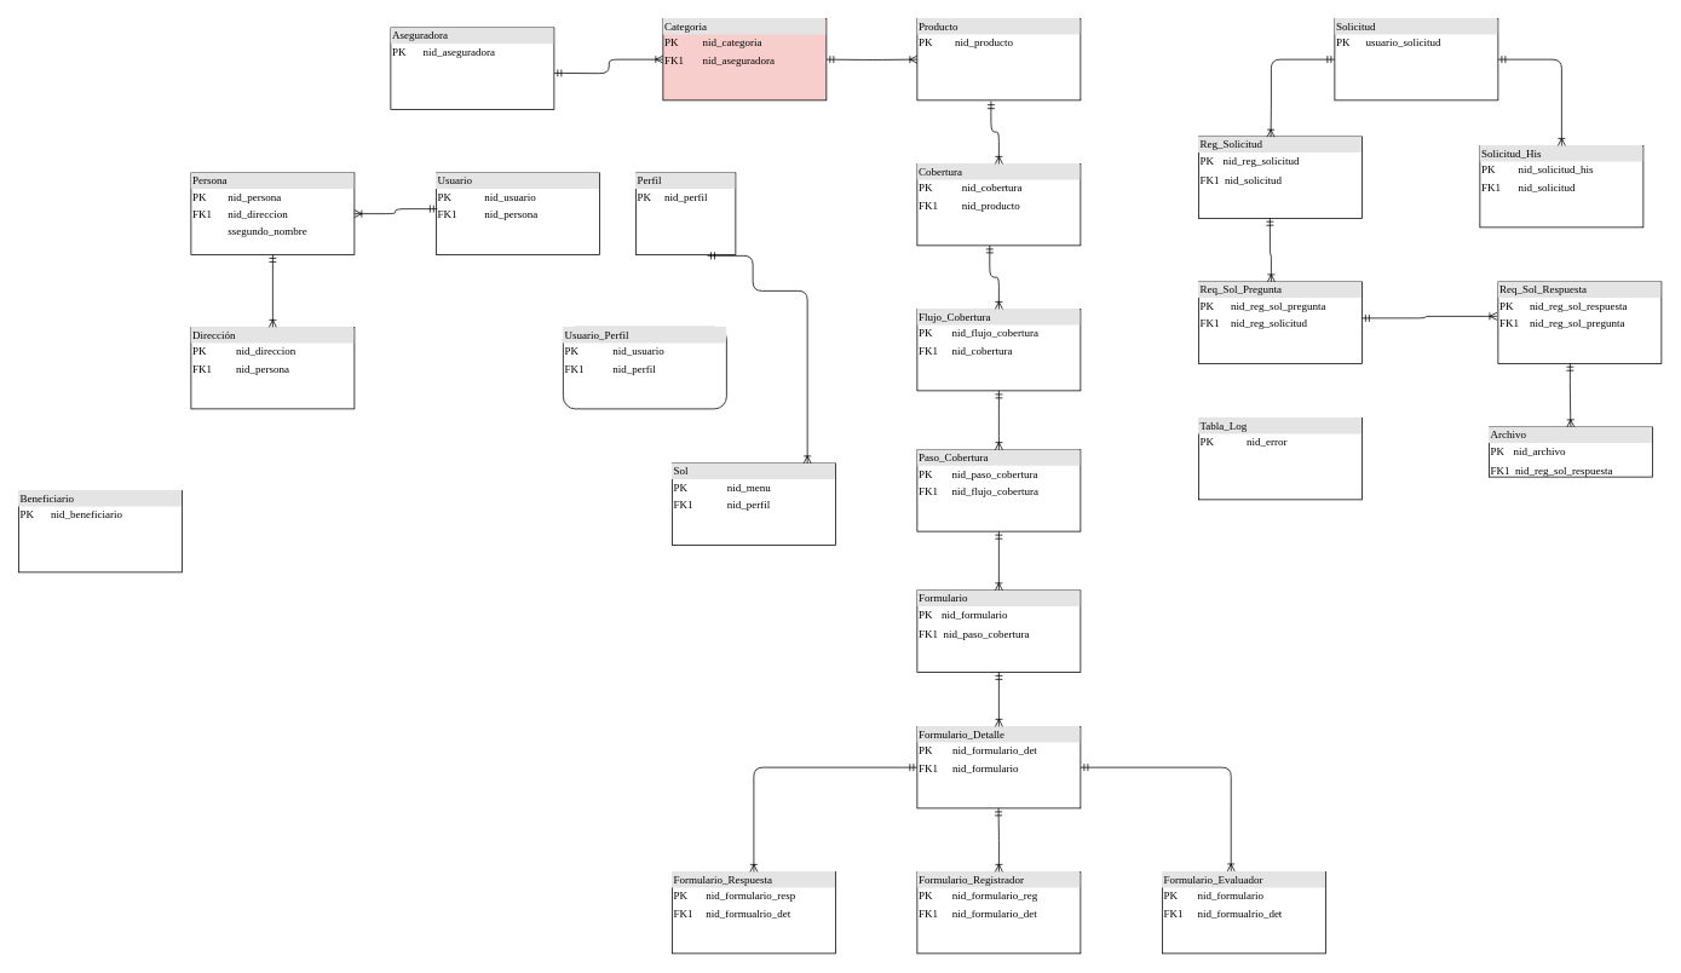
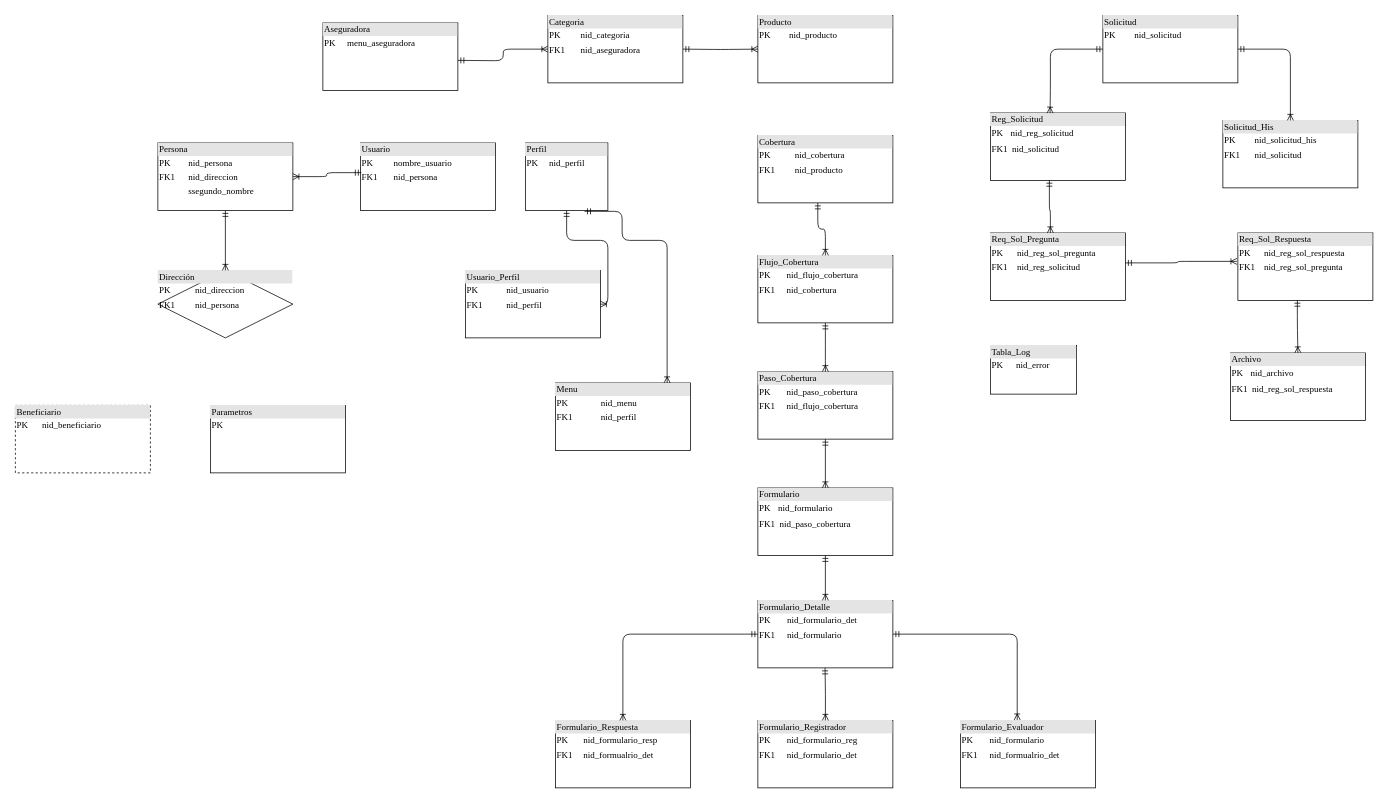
- <mxCell id="27" value="&lt;div style=&quot;box-sizing: border-box ; width: 100% ; background: #e4e4e4 ; padding: 2px&quot;&gt;Solicitud&lt;/div&gt;&lt;table style=&quot;width: 100% ; font-size: 1em&quot; cellpadding=&quot;2&quot; cellspacing=&quot;0&quot;&gt;&lt;tbody&gt;&lt;tr&gt;&lt;td&gt;PK&lt;/td&gt;&lt;td&gt;usuario_solicitud&lt;/td&gt;&lt;/tr&gt;&lt;tr&gt;&lt;td&gt;&lt;br&gt;&lt;/td&gt;&lt;td&gt;&lt;br&gt;&lt;/td&gt;&lt;/tr&gt;&lt;tr&gt;&lt;td&gt;&lt;/td&gt;&lt;td&gt;&lt;br&gt;&lt;/td&gt;&lt;/tr&gt;&lt;/tbody&gt;&lt;/table&gt;" style="verticalAlign=top;align=left;overflow=fill;html=1;rounded=0;shadow=0;comic=0;labelBackgroundColor=none;strokeWidth=1;fontFamily=Verdana;fontSize=12" vertex="1" parent="1"><mxGeometry x="1470" y="20" width="180" height="90" as="geometry" /></mxCell>
+ <mxCell id="27" value="&lt;div style=&quot;box-sizing: border-box ; width: 100% ; background: #e4e4e4 ; padding: 2px&quot;&gt;Solicitud&lt;/div&gt;&lt;table style=&quot;width: 100% ; font-size: 1em&quot; cellpadding=&quot;2&quot; cellspacing=&quot;0&quot;&gt;&lt;tbody&gt;&lt;tr&gt;&lt;td&gt;PK&lt;/td&gt;&lt;td&gt;nid_solicitud&lt;/td&gt;&lt;/tr&gt;&lt;tr&gt;&lt;td&gt;&lt;br&gt;&lt;/td&gt;&lt;td&gt;&lt;br&gt;&lt;/td&gt;&lt;/tr&gt;&lt;tr&gt;&lt;td&gt;&lt;/td&gt;&lt;td&gt;&lt;br&gt;&lt;/td&gt;&lt;/tr&gt;&lt;/tbody&gt;&lt;/table&gt;" style="verticalAlign=top;align=left;overflow=fill;html=1;rounded=0;shadow=0;comic=0;labelBackgroundColor=none;strokeWidth=1;fontFamily=Verdana;fontSize=12" vertex="1" parent="1"><mxGeometry x="1470" y="20" width="180" height="90" as="geometry" /></mxCell>
- <mxCell id="2" value="&lt;div style=&quot;box-sizing: border-box ; width: 100% ; background: #e4e4e4 ; padding: 2px&quot;&gt;Aseguradora&lt;/div&gt;&lt;table style=&quot;width: 100% ; font-size: 1em&quot; cellpadding=&quot;2&quot; cellspacing=&quot;0&quot;&gt;&lt;tbody&gt;&lt;tr&gt;&lt;td&gt;PK&lt;/td&gt;&lt;td&gt;nid_aseguradora&lt;/td&gt;&lt;/tr&gt;&lt;tr&gt;&lt;td&gt;&lt;br&gt;&lt;/td&gt;&lt;td&gt;&lt;br&gt;&lt;/td&gt;&lt;/tr&gt;&lt;tr&gt;&lt;td&gt;&lt;/td&gt;&lt;td&gt;&lt;br&gt;&lt;/td&gt;&lt;/tr&gt;&lt;/tbody&gt;&lt;/table&gt;" style="verticalAlign=top;align=left;overflow=fill;html=1;rounded=0;shadow=0;comic=0;labelBackgroundColor=none;strokeWidth=1;fontFamily=Verdana;fontSize=12" parent="1" vertex="1"><mxGeometry x="430" y="30" width="180" height="90" as="geometry" /></mxCell>
+ <mxCell id="2" value="&lt;div style=&quot;box-sizing: border-box ; width: 100% ; background: #e4e4e4 ; padding: 2px&quot;&gt;Aseguradora&lt;/div&gt;&lt;table style=&quot;width: 100% ; font-size: 1em&quot; cellpadding=&quot;2&quot; cellspacing=&quot;0&quot;&gt;&lt;tbody&gt;&lt;tr&gt;&lt;td&gt;PK&lt;/td&gt;&lt;td&gt;menu_aseguradora&lt;/td&gt;&lt;/tr&gt;&lt;tr&gt;&lt;td&gt;&lt;br&gt;&lt;/td&gt;&lt;td&gt;&lt;br&gt;&lt;/td&gt;&lt;/tr&gt;&lt;tr&gt;&lt;td&gt;&lt;/td&gt;&lt;td&gt;&lt;br&gt;&lt;/td&gt;&lt;/tr&gt;&lt;/tbody&gt;&lt;/table&gt;" style="verticalAlign=top;align=left;overflow=fill;html=1;rounded=0;shadow=0;comic=0;labelBackgroundColor=none;strokeWidth=1;fontFamily=Verdana;fontSize=12" parent="1" vertex="1"><mxGeometry x="430" y="30" width="180" height="90" as="geometry" /></mxCell>
- <mxCell id="4" value="&lt;div style=&quot;box-sizing: border-box ; width: 100% ; background: #e4e4e4 ; padding: 2px&quot;&gt;Categoria&lt;/div&gt;&lt;table style=&quot;width: 100% ; font-size: 1em&quot; cellpadding=&quot;2&quot; cellspacing=&quot;0&quot;&gt;&lt;tbody&gt;&lt;tr&gt;&lt;td&gt;PK&lt;/td&gt;&lt;td&gt;nid_categoria&lt;/td&gt;&lt;/tr&gt;&lt;tr&gt;&lt;td&gt;FK1&lt;/td&gt;&lt;td&gt;nid_aseguradora&lt;br&gt;&lt;/td&gt;&lt;/tr&gt;&lt;/tbody&gt;&lt;/table&gt;" style="verticalAlign=top;align=left;overflow=fill;html=1;rounded=0;shadow=0;comic=0;labelBackgroundColor=none;strokeWidth=1;fontFamily=Verdana;fontSize=12;fillColor=#f8cecc;" vertex="1" parent="1"><mxGeometry x="730" y="20" width="180" height="90" as="geometry" /></mxCell>
+ <mxCell id="4" value="&lt;div style=&quot;box-sizing: border-box ; width: 100% ; background: #e4e4e4 ; padding: 2px&quot;&gt;Categoria&lt;/div&gt;&lt;table style=&quot;width: 100% ; font-size: 1em&quot; cellpadding=&quot;2&quot; cellspacing=&quot;0&quot;&gt;&lt;tbody&gt;&lt;tr&gt;&lt;td&gt;PK&lt;/td&gt;&lt;td&gt;nid_categoria&lt;/td&gt;&lt;/tr&gt;&lt;tr&gt;&lt;td&gt;FK1&lt;/td&gt;&lt;td&gt;nid_aseguradora&lt;br&gt;&lt;/td&gt;&lt;/tr&gt;&lt;/tbody&gt;&lt;/table&gt;" style="verticalAlign=top;align=left;overflow=fill;html=1;rounded=0;shadow=0;comic=0;labelBackgroundColor=none;strokeWidth=1;fontFamily=Verdana;fontSize=12" vertex="1" parent="1"><mxGeometry x="730" y="20" width="180" height="90" as="geometry" /></mxCell>
- <mxCell id="29" value="" style="edgeStyle=orthogonalEdgeStyle;html=1;endArrow=ERoneToMany;startArrow=ERmandOne;labelBackgroundColor=none;fontFamily=Verdana;fontSize=12;align=left;entryX=0.5;entryY=0;entryDx=0;entryDy=0;exitX=0.452;exitY=1.012;exitDx=0;exitDy=0;exitPerimeter=0;" edge="1" parent="1" source="5" target="19"><mxGeometry width="100" height="100" relative="1" as="geometry"><mxPoint x="1100" y="142.5" as="sourcePoint" /><mxPoint x="1220" y="127.5" as="targetPoint" /></mxGeometry></mxCell>
- <mxCell id="9" value="&lt;div style=&quot;box-sizing: border-box ; width: 100% ; background: #e4e4e4 ; padding: 2px&quot;&gt;Usuario&lt;/div&gt;&lt;table style=&quot;width: 100% ; font-size: 1em&quot; cellpadding=&quot;2&quot; cellspacing=&quot;0&quot;&gt;&lt;tbody&gt;&lt;tr&gt;&lt;td&gt;PK&lt;/td&gt;&lt;td&gt;nid_usuario&lt;/td&gt;&lt;/tr&gt;&lt;tr&gt;&lt;td&gt;FK1&lt;/td&gt;&lt;td&gt;nid_persona&lt;br&gt;&lt;/td&gt;&lt;/tr&gt;&lt;tr&gt;&lt;td&gt;&lt;/td&gt;&lt;td&gt;&lt;br&gt;&lt;/td&gt;&lt;/tr&gt;&lt;/tbody&gt;&lt;/table&gt;" style="verticalAlign=top;align=left;overflow=fill;html=1;rounded=0;shadow=0;comic=0;labelBackgroundColor=none;strokeWidth=1;fontFamily=Verdana;fontSize=12" vertex="1" parent="1"><mxGeometry x="480" y="190" width="180" height="90" as="geometry" /></mxCell>
+ <mxCell id="9" value="&lt;div style=&quot;box-sizing: border-box ; width: 100% ; background: #e4e4e4 ; padding: 2px&quot;&gt;Usuario&lt;/div&gt;&lt;table style=&quot;width: 100% ; font-size: 1em&quot; cellpadding=&quot;2&quot; cellspacing=&quot;0&quot;&gt;&lt;tbody&gt;&lt;tr&gt;&lt;td&gt;PK&lt;/td&gt;&lt;td&gt;nombre_usuario&lt;/td&gt;&lt;/tr&gt;&lt;tr&gt;&lt;td&gt;FK1&lt;/td&gt;&lt;td&gt;nid_persona&lt;br&gt;&lt;/td&gt;&lt;/tr&gt;&lt;tr&gt;&lt;td&gt;&lt;/td&gt;&lt;td&gt;&lt;br&gt;&lt;/td&gt;&lt;/tr&gt;&lt;/tbody&gt;&lt;/table&gt;" style="verticalAlign=top;align=left;overflow=fill;html=1;rounded=0;shadow=0;comic=0;labelBackgroundColor=none;strokeWidth=1;fontFamily=Verdana;fontSize=12" vertex="1" parent="1"><mxGeometry x="480" y="190" width="180" height="90" as="geometry" /></mxCell>
+ <mxCell id="37" value="" style="edgeStyle=orthogonalEdgeStyle;html=1;endArrow=ERoneToMany;startArrow=ERmandOne;labelBackgroundColor=none;fontFamily=Verdana;fontSize=12;align=left;entryX=1;entryY=0.5;entryDx=0;entryDy=0;" edge="1" parent="1" source="10" target="14"><mxGeometry width="100" height="100" relative="1" as="geometry"><mxPoint x="870" y="355" as="sourcePoint" /><mxPoint x="920" y="480" as="targetPoint" /></mxGeometry></mxCell>
- <mxCell id="12" value="&lt;div style=&quot;box-sizing: border-box ; width: 100% ; background: #e4e4e4 ; padding: 2px&quot;&gt;Dirección&lt;/div&gt;&lt;table style=&quot;width: 100% ; font-size: 1em&quot; cellpadding=&quot;2&quot; cellspacing=&quot;0&quot;&gt;&lt;tbody&gt;&lt;tr&gt;&lt;td&gt;PK&lt;/td&gt;&lt;td&gt;nid_direccion&lt;/td&gt;&lt;/tr&gt;&lt;tr&gt;&lt;td&gt;FK1&lt;/td&gt;&lt;td&gt;nid_persona&lt;/td&gt;&lt;/tr&gt;&lt;tr&gt;&lt;td&gt;&lt;/td&gt;&lt;td&gt;&lt;br&gt;&lt;/td&gt;&lt;/tr&gt;&lt;/tbody&gt;&lt;/table&gt;" style="verticalAlign=top;align=left;overflow=fill;html=1;rounded=0;shadow=0;comic=0;labelBackgroundColor=none;strokeWidth=1;fontFamily=Verdana;fontSize=12" vertex="1" parent="1"><mxGeometry x="210" y="360" width="180" height="90" as="geometry" /></mxCell>
+ <mxCell id="12" value="&lt;div style=&quot;box-sizing: border-box ; width: 100% ; background: #e4e4e4 ; padding: 2px&quot;&gt;Dirección&lt;/div&gt;&lt;table style=&quot;width: 100% ; font-size: 1em&quot; cellpadding=&quot;2&quot; cellspacing=&quot;0&quot;&gt;&lt;tbody&gt;&lt;tr&gt;&lt;td&gt;PK&lt;/td&gt;&lt;td&gt;nid_direccion&lt;/td&gt;&lt;/tr&gt;&lt;tr&gt;&lt;td&gt;FK1&lt;/td&gt;&lt;td&gt;nid_persona&lt;/td&gt;&lt;/tr&gt;&lt;tr&gt;&lt;td&gt;&lt;/td&gt;&lt;td&gt;&lt;br&gt;&lt;/td&gt;&lt;/tr&gt;&lt;/tbody&gt;&lt;/table&gt;" style="rhombus;verticalAlign=top;align=left;overflow=fill;html=1;shadow=0;comic=0;labelBackgroundColor=none;strokeWidth=1;fontFamily=Verdana;fontSize=12;" vertex="1" parent="1"><mxGeometry x="210" y="360" width="180" height="90" as="geometry" /></mxCell>
- <mxCell id="14" value="&lt;div style=&quot;box-sizing: border-box ; width: 100% ; background: #e4e4e4 ; padding: 2px&quot;&gt;Usuario_Perfil&lt;/div&gt;&lt;table style=&quot;width: 100% ; font-size: 1em&quot; cellpadding=&quot;2&quot; cellspacing=&quot;0&quot;&gt;&lt;tbody&gt;&lt;tr&gt;&lt;td&gt;PK&lt;/td&gt;&lt;td&gt;nid_usuario&lt;/td&gt;&lt;/tr&gt;&lt;tr&gt;&lt;td&gt;FK1&lt;/td&gt;&lt;td&gt;nid_perfil&lt;/td&gt;&lt;/tr&gt;&lt;tr&gt;&lt;td&gt;&lt;/td&gt;&lt;td&gt;&lt;br&gt;&lt;/td&gt;&lt;/tr&gt;&lt;/tbody&gt;&lt;/table&gt;" style="verticalAlign=top;align=left;overflow=fill;html=1;shadow=0;comic=0;labelBackgroundColor=none;strokeWidth=1;fontFamily=Verdana;fontSize=12;rounded=1;" vertex="1" parent="1"><mxGeometry x="620" y="360" width="180" height="90" as="geometry" /></mxCell>
+ <mxCell id="14" value="&lt;div style=&quot;box-sizing: border-box ; width: 100% ; background: #e4e4e4 ; padding: 2px&quot;&gt;Usuario_Perfil&lt;/div&gt;&lt;table style=&quot;width: 100% ; font-size: 1em&quot; cellpadding=&quot;2&quot; cellspacing=&quot;0&quot;&gt;&lt;tbody&gt;&lt;tr&gt;&lt;td&gt;PK&lt;/td&gt;&lt;td&gt;nid_usuario&lt;/td&gt;&lt;/tr&gt;&lt;tr&gt;&lt;td&gt;FK1&lt;/td&gt;&lt;td&gt;nid_perfil&lt;/td&gt;&lt;/tr&gt;&lt;tr&gt;&lt;td&gt;&lt;/td&gt;&lt;td&gt;&lt;br&gt;&lt;/td&gt;&lt;/tr&gt;&lt;/tbody&gt;&lt;/table&gt;" style="verticalAlign=top;align=left;overflow=fill;html=1;rounded=0;shadow=0;comic=0;labelBackgroundColor=none;strokeWidth=1;fontFamily=Verdana;fontSize=12" vertex="1" parent="1"><mxGeometry x="620" y="360" width="180" height="90" as="geometry" /></mxCell>
- <mxCell id="22" value="&lt;div style=&quot;box-sizing: border-box ; width: 100% ; background: #e4e4e4 ; padding: 2px&quot;&gt;Archivo&lt;/div&gt;&lt;table style=&quot;width: 100% ; font-size: 1em&quot; cellpadding=&quot;2&quot; cellspacing=&quot;0&quot;&gt;&lt;tbody&gt;&lt;tr&gt;&lt;td&gt;PK&lt;/td&gt;&lt;td&gt;nid_archivo&lt;/td&gt;&lt;/tr&gt;&lt;tr&gt;&lt;td&gt;FK1&lt;br&gt;&lt;/td&gt;&lt;td&gt;&lt;table cellpadding=&quot;2&quot; cellspacing=&quot;0&quot; style=&quot;font-size: 1em ; width: 179.2px&quot;&gt;&lt;tbody&gt;&lt;tr&gt;&lt;td&gt;nid_reg_sol_respuesta&lt;/td&gt;&lt;/tr&gt;&lt;tr&gt;&lt;/tr&gt;&lt;/tbody&gt;&lt;/table&gt;&lt;/td&gt;&lt;/tr&gt;&lt;tr&gt;&lt;td&gt;&lt;/td&gt;&lt;td&gt;&lt;br&gt;&lt;/td&gt;&lt;/tr&gt;&lt;/tbody&gt;&lt;/table&gt;" style="verticalAlign=top;align=left;overflow=fill;html=1;rounded=0;shadow=0;comic=0;labelBackgroundColor=none;strokeWidth=1;fontFamily=Verdana;fontSize=12" vertex="1" parent="1"><mxGeometry x="1640" y="470" width="180" height="55" as="geometry" /></mxCell>
+ <mxCell id="22" value="&lt;div style=&quot;box-sizing: border-box ; width: 100% ; background: #e4e4e4 ; padding: 2px&quot;&gt;Archivo&lt;/div&gt;&lt;table style=&quot;width: 100% ; font-size: 1em&quot; cellpadding=&quot;2&quot; cellspacing=&quot;0&quot;&gt;&lt;tbody&gt;&lt;tr&gt;&lt;td&gt;PK&lt;/td&gt;&lt;td&gt;nid_archivo&lt;/td&gt;&lt;/tr&gt;&lt;tr&gt;&lt;td&gt;FK1&lt;br&gt;&lt;/td&gt;&lt;td&gt;&lt;table cellpadding=&quot;2&quot; cellspacing=&quot;0&quot; style=&quot;font-size: 1em ; width: 179.2px&quot;&gt;&lt;tbody&gt;&lt;tr&gt;&lt;td&gt;nid_reg_sol_respuesta&lt;/td&gt;&lt;/tr&gt;&lt;tr&gt;&lt;/tr&gt;&lt;/tbody&gt;&lt;/table&gt;&lt;/td&gt;&lt;/tr&gt;&lt;tr&gt;&lt;td&gt;&lt;/td&gt;&lt;td&gt;&lt;br&gt;&lt;/td&gt;&lt;/tr&gt;&lt;/tbody&gt;&lt;/table&gt;" style="verticalAlign=top;align=left;overflow=fill;html=1;rounded=0;shadow=0;comic=0;labelBackgroundColor=none;strokeWidth=1;fontFamily=Verdana;fontSize=12" vertex="1" parent="1"><mxGeometry x="1640" y="470" width="180" height="90" as="geometry" /></mxCell>
- <mxCell id="23" value="&lt;div style=&quot;box-sizing: border-box ; width: 100% ; background: #e4e4e4 ; padding: 2px&quot;&gt;Tabla_Log&lt;/div&gt;&lt;table style=&quot;width: 100% ; font-size: 1em&quot; cellpadding=&quot;2&quot; cellspacing=&quot;0&quot;&gt;&lt;tbody&gt;&lt;tr&gt;&lt;td&gt;PK&lt;/td&gt;&lt;td&gt;nid_error&lt;/td&gt;&lt;/tr&gt;&lt;tr&gt;&lt;td&gt;&lt;br&gt;&lt;/td&gt;&lt;td&gt;&lt;br&gt;&lt;/td&gt;&lt;/tr&gt;&lt;tr&gt;&lt;td&gt;&lt;/td&gt;&lt;td&gt;&lt;br&gt;&lt;/td&gt;&lt;/tr&gt;&lt;/tbody&gt;&lt;/table&gt;" style="verticalAlign=top;align=left;overflow=fill;html=1;rounded=0;shadow=0;comic=0;labelBackgroundColor=none;strokeWidth=1;fontFamily=Verdana;fontSize=12" vertex="1" parent="1"><mxGeometry x="1320" y="460" width="180" height="90" as="geometry" /></mxCell>
+ <mxCell id="23" value="&lt;div style=&quot;box-sizing: border-box ; width: 100% ; background: #e4e4e4 ; padding: 2px&quot;&gt;Tabla_Log&lt;/div&gt;&lt;table style=&quot;width: 100% ; font-size: 1em&quot; cellpadding=&quot;2&quot; cellspacing=&quot;0&quot;&gt;&lt;tbody&gt;&lt;tr&gt;&lt;td&gt;PK&lt;/td&gt;&lt;td&gt;nid_error&lt;/td&gt;&lt;/tr&gt;&lt;tr&gt;&lt;td&gt;&lt;br&gt;&lt;/td&gt;&lt;td&gt;&lt;br&gt;&lt;/td&gt;&lt;/tr&gt;&lt;tr&gt;&lt;td&gt;&lt;/td&gt;&lt;td&gt;&lt;br&gt;&lt;/td&gt;&lt;/tr&gt;&lt;/tbody&gt;&lt;/table&gt;" style="verticalAlign=top;align=left;overflow=fill;html=1;rounded=0;shadow=0;comic=0;labelBackgroundColor=none;strokeWidth=1;fontFamily=Verdana;fontSize=12" vertex="1" parent="1"><mxGeometry x="1320" y="460" width="115" height="65" as="geometry" /></mxCell>
- <mxCell id="11" value="&lt;div style=&quot;box-sizing: border-box ; width: 100% ; background: #e4e4e4 ; padding: 2px&quot;&gt;Sol&lt;/div&gt;&lt;table style=&quot;width: 100% ; font-size: 1em&quot; cellpadding=&quot;2&quot; cellspacing=&quot;0&quot;&gt;&lt;tbody&gt;&lt;tr&gt;&lt;td&gt;PK&lt;/td&gt;&lt;td&gt;nid_menu&lt;/td&gt;&lt;/tr&gt;&lt;tr&gt;&lt;td&gt;FK1&lt;/td&gt;&lt;td&gt;nid_perfil&lt;/td&gt;&lt;/tr&gt;&lt;tr&gt;&lt;td&gt;&lt;/td&gt;&lt;td&gt;&lt;br&gt;&lt;/td&gt;&lt;/tr&gt;&lt;/tbody&gt;&lt;/table&gt;" style="verticalAlign=top;align=left;overflow=fill;html=1;rounded=0;shadow=0;comic=0;labelBackgroundColor=none;strokeWidth=1;fontFamily=Verdana;fontSize=12" vertex="1" parent="1"><mxGeometry x="740" y="510" width="180" height="90" as="geometry" /></mxCell>
+ <mxCell id="11" value="&lt;div style=&quot;box-sizing: border-box ; width: 100% ; background: #e4e4e4 ; padding: 2px&quot;&gt;Menu&lt;/div&gt;&lt;table style=&quot;width: 100% ; font-size: 1em&quot; cellpadding=&quot;2&quot; cellspacing=&quot;0&quot;&gt;&lt;tbody&gt;&lt;tr&gt;&lt;td&gt;PK&lt;/td&gt;&lt;td&gt;nid_menu&lt;/td&gt;&lt;/tr&gt;&lt;tr&gt;&lt;td&gt;FK1&lt;/td&gt;&lt;td&gt;nid_perfil&lt;/td&gt;&lt;/tr&gt;&lt;tr&gt;&lt;td&gt;&lt;/td&gt;&lt;td&gt;&lt;br&gt;&lt;/td&gt;&lt;/tr&gt;&lt;/tbody&gt;&lt;/table&gt;" style="verticalAlign=top;align=left;overflow=fill;html=1;rounded=0;shadow=0;comic=0;labelBackgroundColor=none;strokeWidth=1;fontFamily=Verdana;fontSize=12" vertex="1" parent="1"><mxGeometry x="740" y="510" width="180" height="90" as="geometry" /></mxCell>
- <mxCell id="13" value="&lt;div style=&quot;box-sizing: border-box ; width: 100% ; background: #e4e4e4 ; padding: 2px&quot;&gt;Beneficiario&lt;/div&gt;&lt;table style=&quot;width: 100% ; font-size: 1em&quot; cellpadding=&quot;2&quot; cellspacing=&quot;0&quot;&gt;&lt;tbody&gt;&lt;tr&gt;&lt;td&gt;PK&lt;/td&gt;&lt;td&gt;nid_beneficiario&lt;/td&gt;&lt;/tr&gt;&lt;tr&gt;&lt;td&gt;&lt;br&gt;&lt;/td&gt;&lt;td&gt;&lt;br&gt;&lt;/td&gt;&lt;/tr&gt;&lt;tr&gt;&lt;td&gt;&lt;/td&gt;&lt;td&gt;&lt;br&gt;&lt;/td&gt;&lt;/tr&gt;&lt;/tbody&gt;&lt;/table&gt;" style="verticalAlign=top;align=left;overflow=fill;html=1;rounded=0;shadow=0;comic=0;labelBackgroundColor=none;strokeWidth=1;fontFamily=Verdana;fontSize=12" vertex="1" parent="1"><mxGeometry x="20" y="540" width="180" height="90" as="geometry" /></mxCell>
+ <mxCell id="13" value="&lt;div style=&quot;box-sizing: border-box ; width: 100% ; background: #e4e4e4 ; padding: 2px&quot;&gt;Beneficiario&lt;/div&gt;&lt;table style=&quot;width: 100% ; font-size: 1em&quot; cellpadding=&quot;2&quot; cellspacing=&quot;0&quot;&gt;&lt;tbody&gt;&lt;tr&gt;&lt;td&gt;PK&lt;/td&gt;&lt;td&gt;nid_beneficiario&lt;/td&gt;&lt;/tr&gt;&lt;tr&gt;&lt;td&gt;&lt;br&gt;&lt;/td&gt;&lt;td&gt;&lt;br&gt;&lt;/td&gt;&lt;/tr&gt;&lt;tr&gt;&lt;td&gt;&lt;/td&gt;&lt;td&gt;&lt;br&gt;&lt;/td&gt;&lt;/tr&gt;&lt;/tbody&gt;&lt;/table&gt;" style="verticalAlign=top;align=left;overflow=fill;html=1;rounded=0;shadow=0;comic=0;labelBackgroundColor=none;strokeWidth=1;fontFamily=Verdana;fontSize=12;dashed=1;" vertex="1" parent="1"><mxGeometry x="20" y="540" width="180" height="90" as="geometry" /></mxCell>
+ <mxCell id="7" value="&lt;div style=&quot;box-sizing: border-box ; width: 100% ; background: #e4e4e4 ; padding: 2px&quot;&gt;Parametros&lt;/div&gt;&lt;table style=&quot;width: 100% ; font-size: 1em&quot; cellpadding=&quot;2&quot; cellspacing=&quot;0&quot;&gt;&lt;tbody&gt;&lt;tr&gt;&lt;td&gt;PK&lt;/td&gt;&lt;td&gt;&lt;/td&gt;&lt;/tr&gt;&lt;tr&gt;&lt;td&gt;&lt;/td&gt;&lt;td&gt;&lt;br&gt;&lt;/td&gt;&lt;/tr&gt;&lt;/tbody&gt;&lt;/table&gt;" style="verticalAlign=top;align=left;overflow=fill;html=1;rounded=0;shadow=0;comic=0;labelBackgroundColor=none;strokeWidth=1;fontFamily=Verdana;fontSize=12" vertex="1" parent="1"><mxGeometry x="280" y="540" width="180" height="90" as="geometry" /></mxCell>
